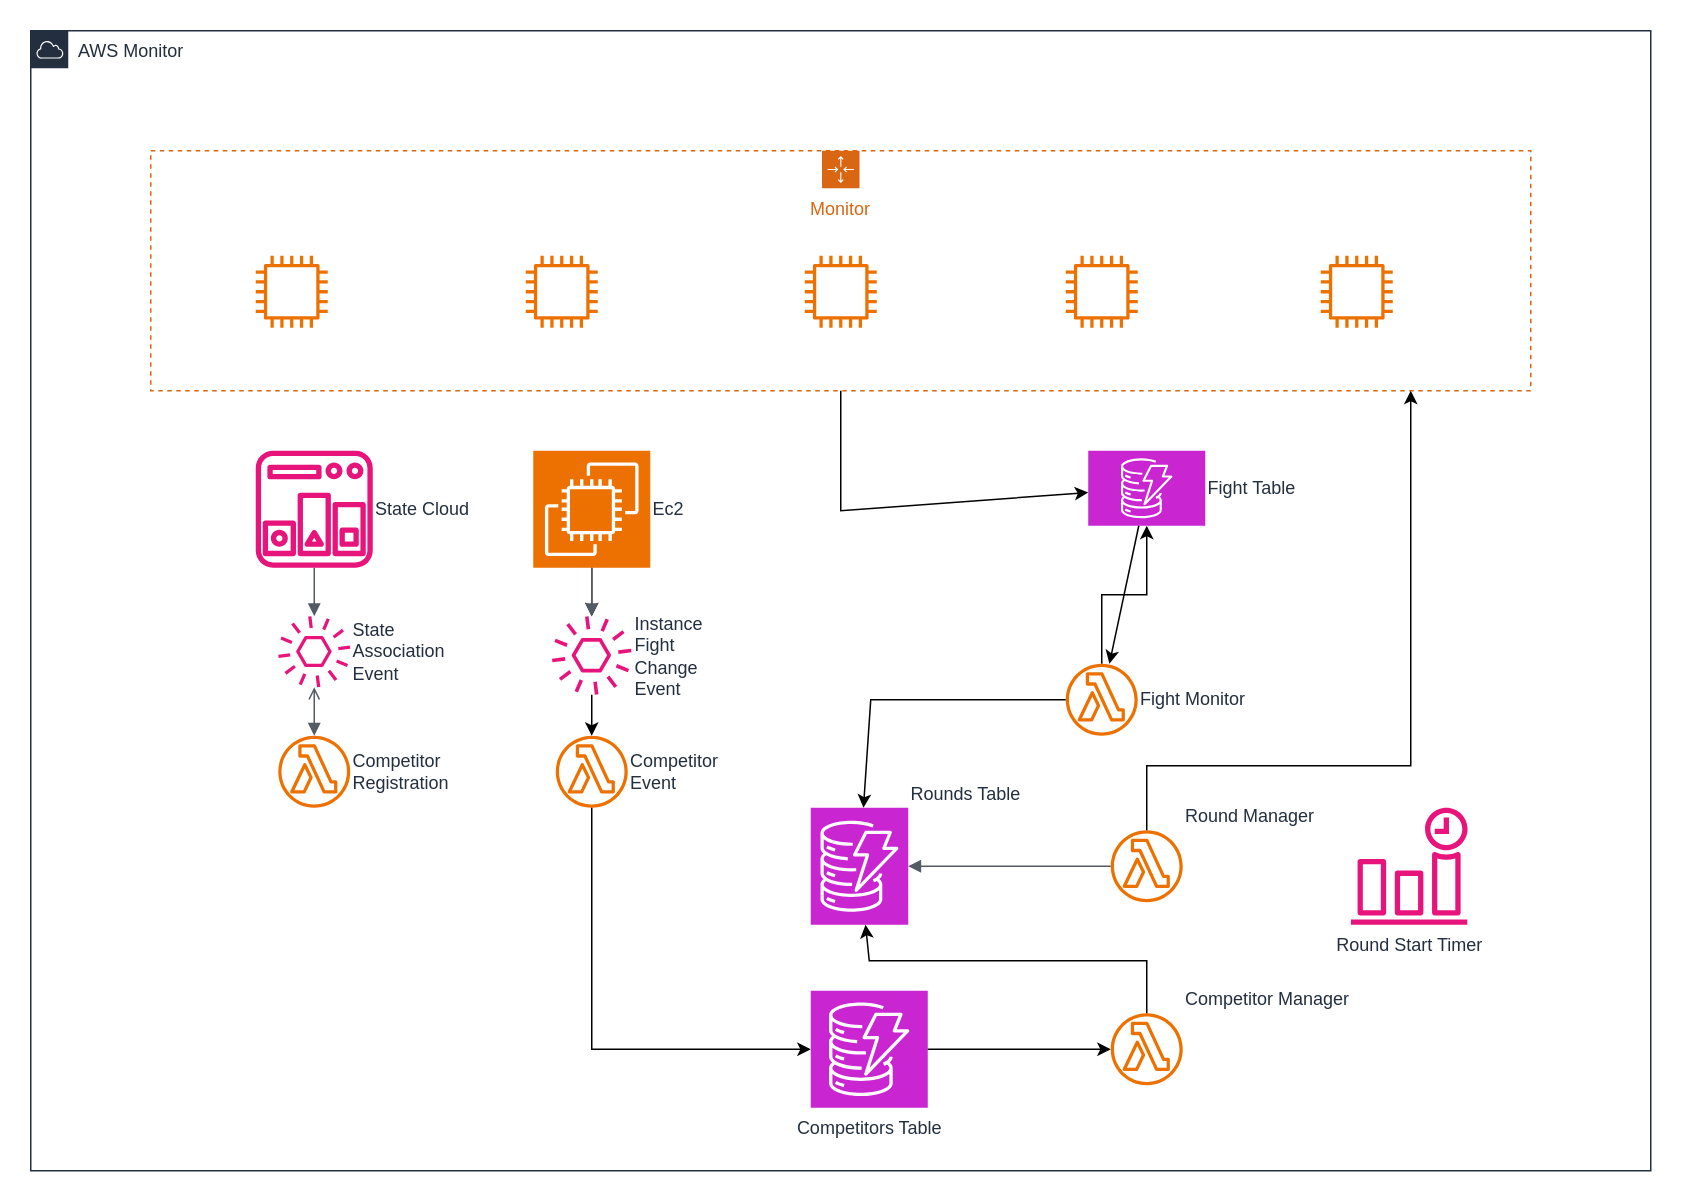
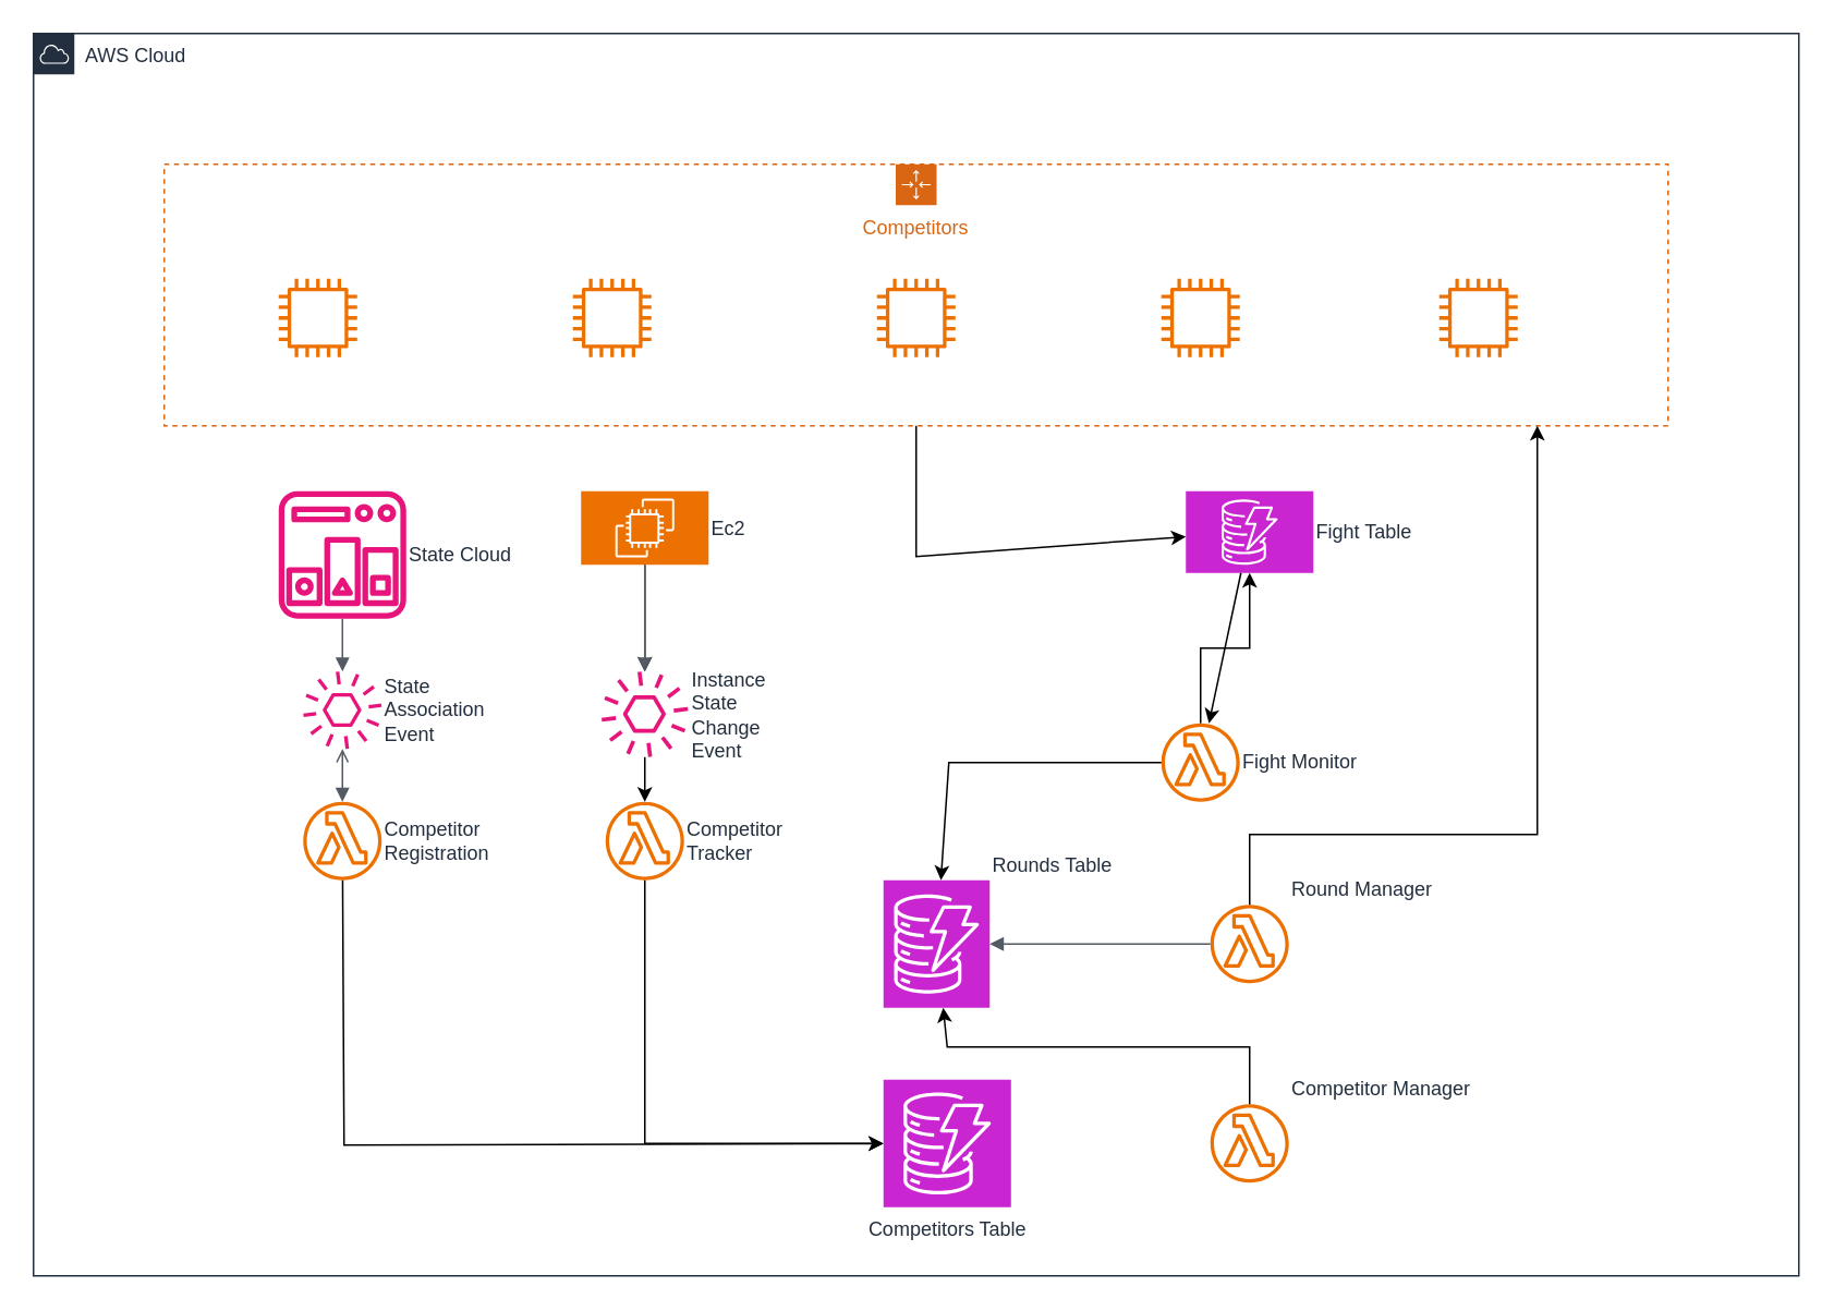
- <mxCell id="2" value="AWS Monitor" style="points=[[0,0],[0.25,0],[0.5,0],[0.75,0],[1,0],[1,0.25],[1,0.5],[1,0.75],[1,1],[0.75,1],[0.5,1],[0.25,1],[0,1],[0,0.75],[0,0.5],[0,0.25]];outlineConnect=0;gradientColor=none;html=1;whiteSpace=wrap;fontSize=12;fontStyle=0;container=1;pointerEvents=0;collapsible=0;recursiveResize=0;shape=mxgraph.aws4.group;grIcon=mxgraph.aws4.group_aws_cloud;strokeColor=#232F3E;fillColor=none;verticalAlign=top;align=left;spacingLeft=30;fontColor=#232F3E;dashed=0;" parent="1" vertex="1"><mxGeometry x="20" y="20" width="1080" height="760" as="geometry" /></mxCell>
+ <mxCell id="2" value="AWS Cloud" style="points=[[0,0],[0.25,0],[0.5,0],[0.75,0],[1,0],[1,0.25],[1,0.5],[1,0.75],[1,1],[0.75,1],[0.5,1],[0.25,1],[0,1],[0,0.75],[0,0.5],[0,0.25]];outlineConnect=0;gradientColor=none;html=1;whiteSpace=wrap;fontSize=12;fontStyle=0;container=1;pointerEvents=0;collapsible=0;recursiveResize=0;shape=mxgraph.aws4.group;grIcon=mxgraph.aws4.group_aws_cloud;strokeColor=#232F3E;fillColor=none;verticalAlign=top;align=left;spacingLeft=30;fontColor=#232F3E;dashed=0;" parent="1" vertex="1"><mxGeometry x="20" y="20" width="1080" height="760" as="geometry" /></mxCell>
- <mxCell id="3" value="Monitor" style="points=[[0,0],[0.25,0],[0.5,0],[0.75,0],[1,0],[1,0.25],[1,0.5],[1,0.75],[1,1],[0.75,1],[0.5,1],[0.25,1],[0,1],[0,0.75],[0,0.5],[0,0.25]];outlineConnect=0;gradientColor=none;html=1;whiteSpace=wrap;fontSize=12;fontStyle=0;container=1;pointerEvents=0;collapsible=0;recursiveResize=0;shape=mxgraph.aws4.groupCenter;grIcon=mxgraph.aws4.group_auto_scaling_group;grStroke=1;strokeColor=#D86613;fillColor=none;verticalAlign=top;align=center;fontColor=#D86613;dashed=1;spacingTop=25;" parent="2" vertex="1"><mxGeometry x="80" y="80" width="920" height="160" as="geometry" /></mxCell>
+ <mxCell id="3" value="Competitors" style="points=[[0,0],[0.25,0],[0.5,0],[0.75,0],[1,0],[1,0.25],[1,0.5],[1,0.75],[1,1],[0.75,1],[0.5,1],[0.25,1],[0,1],[0,0.75],[0,0.5],[0,0.25]];outlineConnect=0;gradientColor=none;html=1;whiteSpace=wrap;fontSize=12;fontStyle=0;container=1;pointerEvents=0;collapsible=0;recursiveResize=0;shape=mxgraph.aws4.groupCenter;grIcon=mxgraph.aws4.group_auto_scaling_group;grStroke=1;strokeColor=#D86613;fillColor=none;verticalAlign=top;align=center;fontColor=#D86613;dashed=1;spacingTop=25;" parent="2" vertex="1"><mxGeometry x="80" y="80" width="920" height="160" as="geometry" /></mxCell>
- <mxCell id="16" value="Ec2" style="sketch=0;points=[[0,0,0],[0.25,0,0],[0.5,0,0],[0.75,0,0],[1,0,0],[0,1,0],[0.25,1,0],[0.5,1,0],[0.75,1,0],[1,1,0],[0,0.25,0],[0,0.5,0],[0,0.75,0],[1,0.25,0],[1,0.5,0],[1,0.75,0]];outlineConnect=0;fontColor=#232F3E;fillColor=#ED7100;strokeColor=#ffffff;dashed=0;verticalLabelPosition=middle;verticalAlign=middle;align=left;html=1;fontSize=12;fontStyle=0;aspect=fixed;shape=mxgraph.aws4.resourceIcon;resIcon=mxgraph.aws4.ec2;labelPosition=right;" parent="2" vertex="1"><mxGeometry x="335" y="280" width="78" height="78" as="geometry" /></mxCell>
+ <mxCell id="16" value="Ec2" style="sketch=0;points=[[0,0,0],[0.25,0,0],[0.5,0,0],[0.75,0,0],[1,0,0],[0,1,0],[0.25,1,0],[0.5,1,0],[0.75,1,0],[1,1,0],[0,0.25,0],[0,0.5,0],[0,0.75,0],[1,0.25,0],[1,0.5,0],[1,0.75,0]];outlineConnect=0;fontColor=#232F3E;fillColor=#ED7100;strokeColor=#ffffff;dashed=0;verticalLabelPosition=middle;verticalAlign=middle;align=left;html=1;fontSize=12;fontStyle=0;aspect=fixed;shape=mxgraph.aws4.resourceIcon;resIcon=mxgraph.aws4.ec2;labelPosition=right;" parent="2" vertex="1"><mxGeometry x="335" y="280" width="78" height="45" as="geometry" /></mxCell>
- <mxCell id="17" value="Instance Fight Change Event" style="sketch=0;outlineConnect=0;fontColor=#232F3E;gradientColor=none;fillColor=#E7157B;strokeColor=none;dashed=0;verticalLabelPosition=middle;verticalAlign=middle;align=left;html=1;fontSize=12;fontStyle=0;aspect=fixed;pointerEvents=1;shape=mxgraph.aws4.event;labelPosition=right;whiteSpace=wrap;" parent="2" vertex="1"><mxGeometry x="347.5" y="390" width="53" height="53" as="geometry" /></mxCell>
+ <mxCell id="17" value="Instance State Change Event" style="sketch=0;outlineConnect=0;fontColor=#232F3E;gradientColor=none;fillColor=#E7157B;strokeColor=none;dashed=0;verticalLabelPosition=middle;verticalAlign=middle;align=left;html=1;fontSize=12;fontStyle=0;aspect=fixed;pointerEvents=1;shape=mxgraph.aws4.event;labelPosition=right;whiteSpace=wrap;" parent="2" vertex="1"><mxGeometry x="347.5" y="390" width="53" height="53" as="geometry" /></mxCell>
- <mxCell id="18" value="Competitor Event" style="sketch=0;outlineConnect=0;fontColor=#232F3E;gradientColor=none;fillColor=#ED7100;strokeColor=none;dashed=0;verticalLabelPosition=middle;verticalAlign=middle;align=left;html=1;fontSize=12;fontStyle=0;aspect=fixed;pointerEvents=1;shape=mxgraph.aws4.lambda_function;labelPosition=right;whiteSpace=wrap;" parent="2" vertex="1"><mxGeometry x="350" y="470" width="48" height="48" as="geometry" /></mxCell>
+ <mxCell id="18" value="Competitor Tracker" style="sketch=0;outlineConnect=0;fontColor=#232F3E;gradientColor=none;fillColor=#ED7100;strokeColor=none;dashed=0;verticalLabelPosition=middle;verticalAlign=middle;align=left;html=1;fontSize=12;fontStyle=0;aspect=fixed;pointerEvents=1;shape=mxgraph.aws4.lambda_function;labelPosition=right;whiteSpace=wrap;" parent="2" vertex="1"><mxGeometry x="350" y="470" width="48" height="48" as="geometry" /></mxCell>
- <mxCell id="10" value="Round Start Timer" style="sketch=0;outlineConnect=0;fontColor=#232F3E;gradientColor=none;fillColor=#E7157B;strokeColor=none;dashed=0;verticalLabelPosition=bottom;verticalAlign=top;align=center;html=1;fontSize=12;fontStyle=0;aspect=fixed;pointerEvents=1;shape=mxgraph.aws4.event_time_based;" parent="2" vertex="1"><mxGeometry x="880" y="518" width="78" height="78" as="geometry" /></mxCell>
- <mxCell id="35" value="" style="endArrow=classic;html=1;rounded=0;" edge="1" parent="2" source="33" target="34"><mxGeometry width="50" height="50" relative="1" as="geometry"><mxPoint x="440" y="370" as="sourcePoint" /><mxPoint x="490" y="320" as="targetPoint" /></mxGeometry></mxCell>
+ <mxCell id="29" value="" style="endArrow=classic;html=1;rounded=0;" edge="1" parent="2" source="12" target="33"><mxGeometry width="50" height="50" relative="1" as="geometry"><mxPoint x="560" y="500" as="sourcePoint" /><mxPoint x="610" y="450" as="targetPoint" /><Array as="points"><mxPoint x="190" y="680" /></Array></mxGeometry></mxCell>
